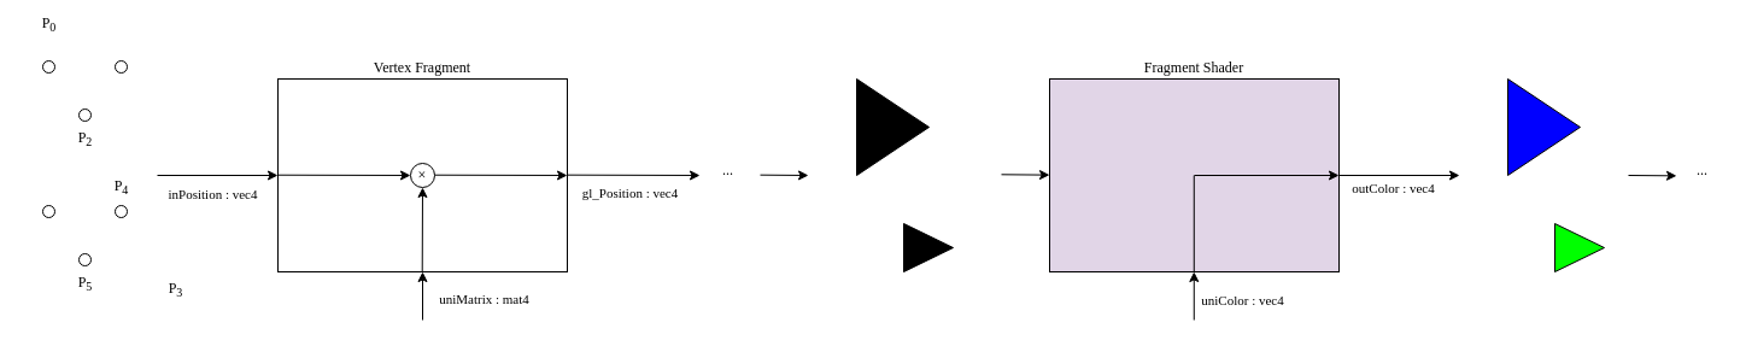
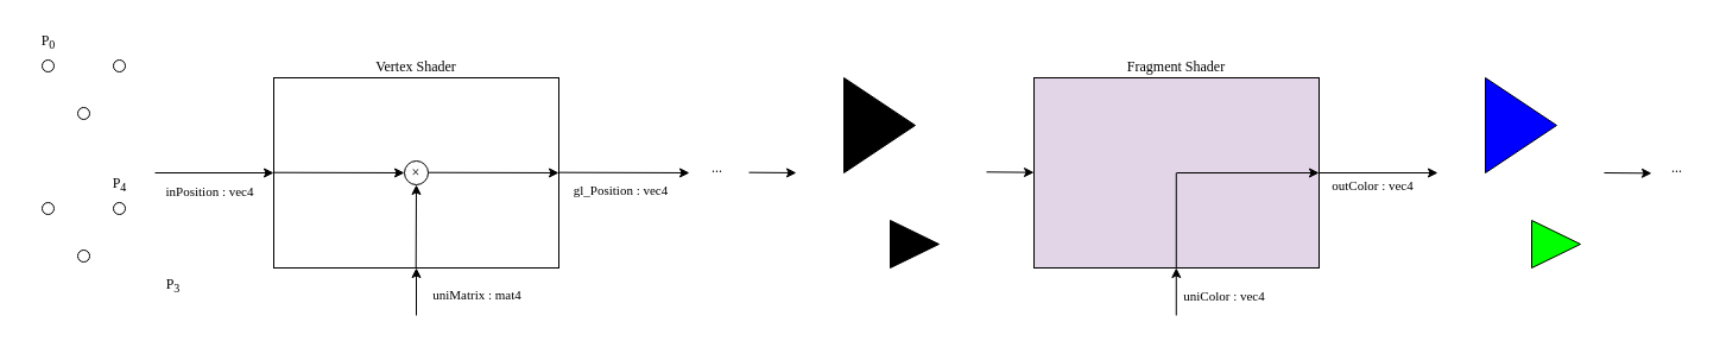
- <mxCell id="6" value="P&lt;sub&gt;0&lt;/sub&gt;" style="text;html=1;align=center;verticalAlign=middle;resizable=0;points=[];autosize=1;strokeColor=none;fillColor=none;fontFamily=CMU Serif;fontSource=https%3A%2F%2Ffonts.googleapis.com%2Fcss%3Ffamily%3DCMU%2BSerif;" parent="1" vertex="1"><mxGeometry x="20" y="5" width="40" height="30" as="geometry" /></mxCell>
+ <mxCell id="6" value="P&lt;sub&gt;0&lt;/sub&gt;" style="text;html=1;align=center;verticalAlign=middle;resizable=0;points=[];autosize=1;strokeColor=none;fillColor=none;fontFamily=CMU Serif;fontSource=https%3A%2F%2Ffonts.googleapis.com%2Fcss%3Ffamily%3DCMU%2BSerif;" parent="1" vertex="1"><mxGeometry x="20" y="20" width="40" height="30" as="geometry" /></mxCell>
- <mxCell id="2" value="Vertex Fragment" style="rounded=0;whiteSpace=wrap;html=1;labelPosition=center;verticalLabelPosition=top;align=center;verticalAlign=bottom;fontFamily=CMU Serif;fontSource=https%3A%2F%2Ffonts.googleapis.com%2Fcss%3Ffamily%3DCMU%2BSerif;" parent="1" vertex="1"><mxGeometry x="230" y="65" width="240" height="160" as="geometry" /></mxCell>
+ <mxCell id="2" value="Vertex Shader" style="rounded=0;whiteSpace=wrap;html=1;labelPosition=center;verticalLabelPosition=top;align=center;verticalAlign=bottom;fontFamily=CMU Serif;fontSource=https%3A%2F%2Ffonts.googleapis.com%2Fcss%3Ffamily%3DCMU%2BSerif;" parent="1" vertex="1"><mxGeometry x="230" y="65" width="240" height="160" as="geometry" /></mxCell>
- <mxCell id="7" value="P&lt;sub&gt;2&lt;/sub&gt;" style="text;html=1;align=center;verticalAlign=middle;resizable=0;points=[];autosize=1;strokeColor=none;fillColor=none;fontFamily=CMU Serif;fontSource=https%3A%2F%2Ffonts.googleapis.com%2Fcss%3Ffamily%3DCMU%2BSerif;" parent="1" vertex="1"><mxGeometry x="50" y="100" width="40" height="30" as="geometry" /></mxCell>
- <mxCell id="24" value="P&lt;sub&gt;5&lt;/sub&gt;" style="text;html=1;align=center;verticalAlign=middle;resizable=0;points=[];autosize=1;strokeColor=none;fillColor=none;fontFamily=CMU Serif;fontSource=https%3A%2F%2Ffonts.googleapis.com%2Fcss%3Ffamily%3DCMU%2BSerif;" parent="1" vertex="1"><mxGeometry x="50" y="220" width="40" height="30" as="geometry" /></mxCell>
